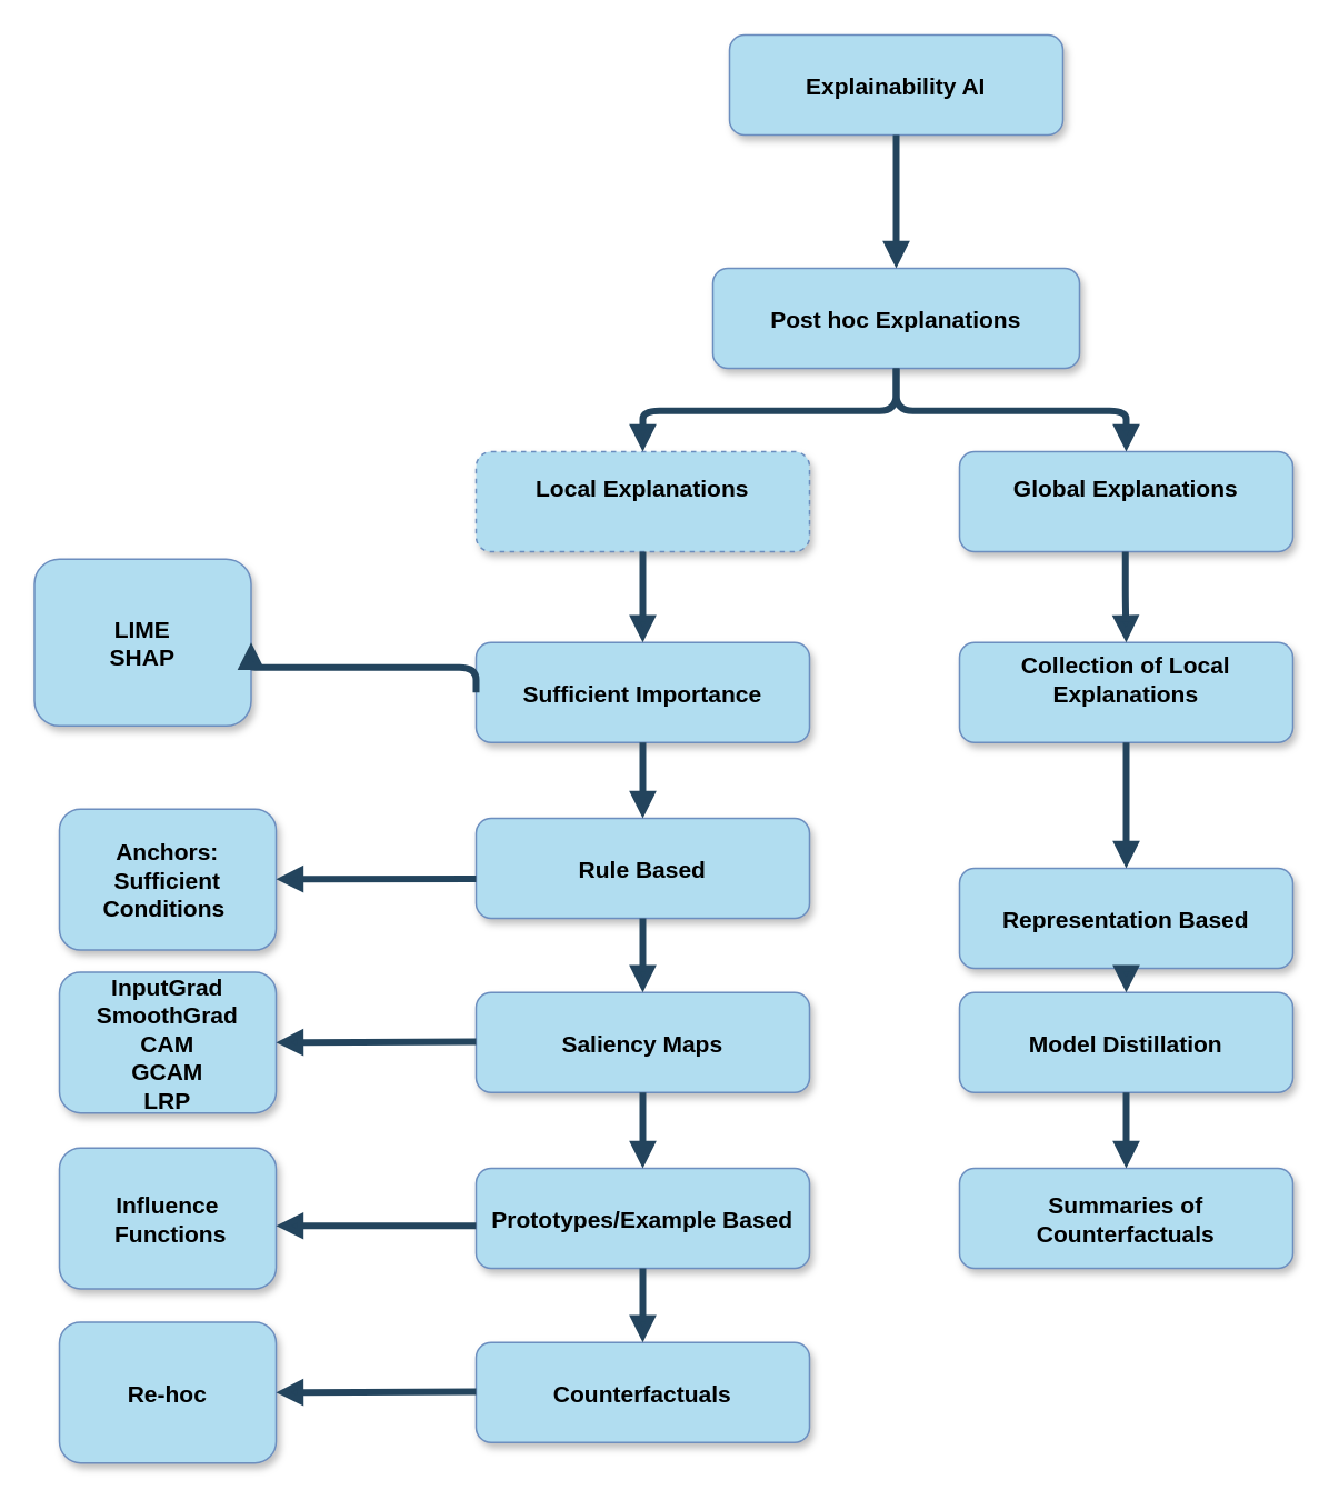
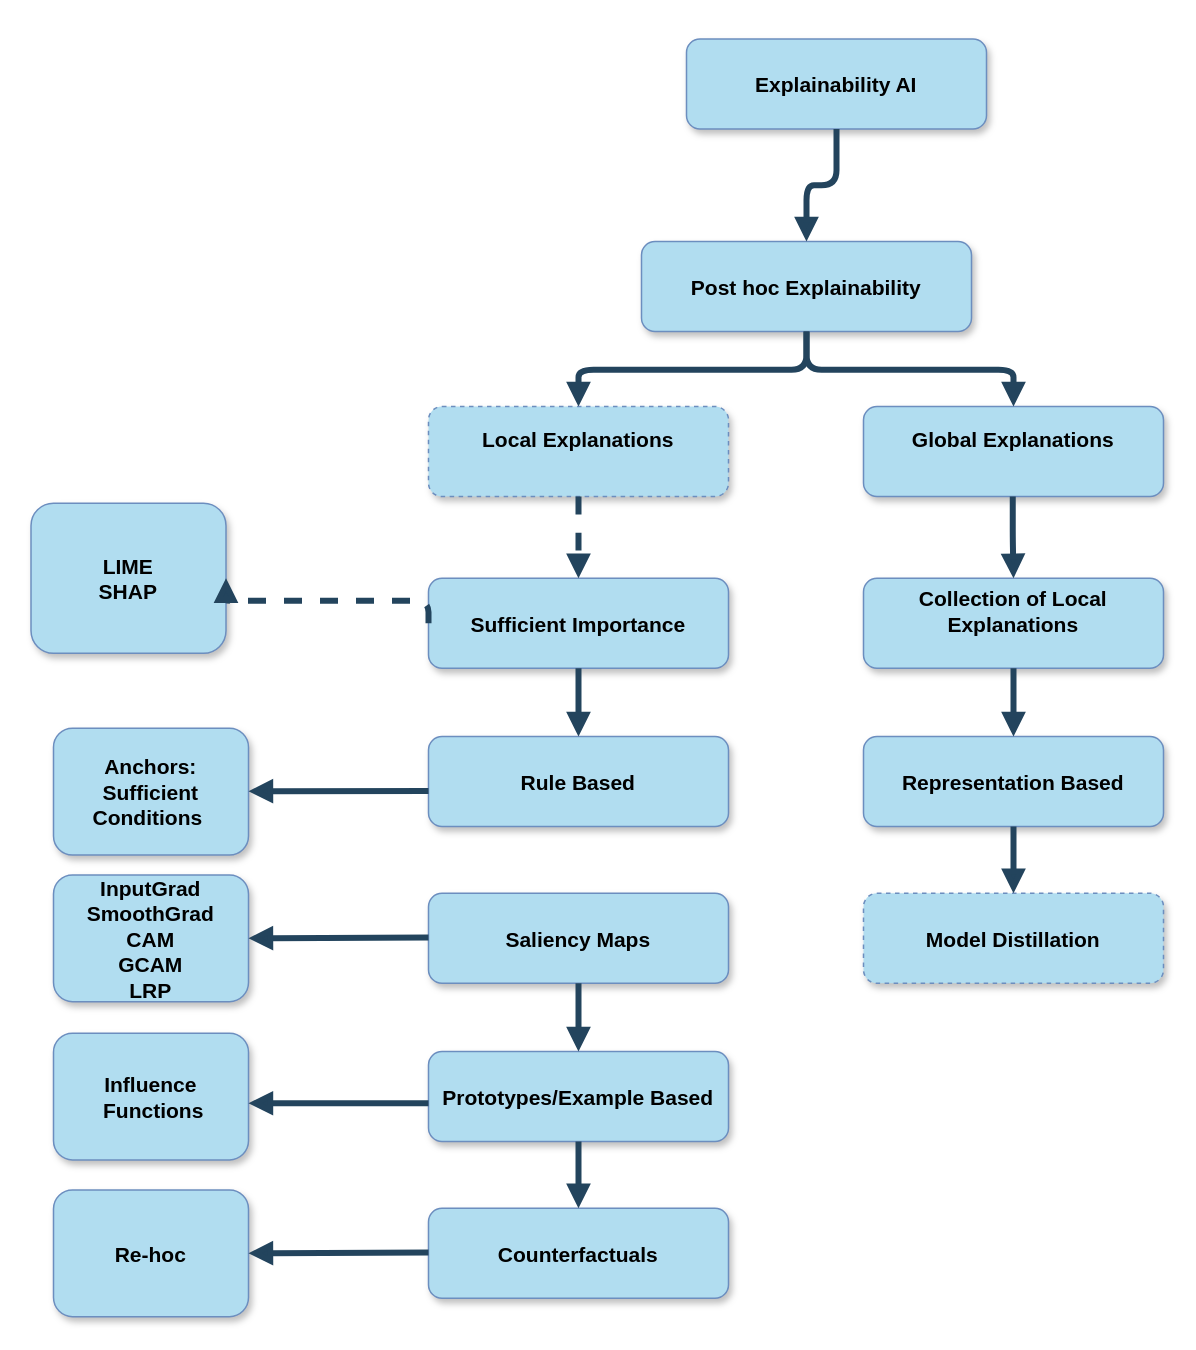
- <mxCell id="2" value="Explainability AI" style="rounded=1;shadow=1;fontStyle=1;fontSize=14;fillColor=#B1DDF0;strokeColor=#6c8ebf;" parent="1" vertex="1"><mxGeometry x="437" y="20.5" width="200" height="60" as="geometry" /></mxCell>
+ <mxCell id="2" value="Explainability AI" style="rounded=1;shadow=1;fontStyle=1;fontSize=14;fillColor=#B1DDF0;strokeColor=#6c8ebf;" parent="1" vertex="1"><mxGeometry x="457" y="25.5" width="200" height="60" as="geometry" /></mxCell>
- <mxCell id="3" value="Post hoc Explanations" style="rounded=1;shadow=1;fontStyle=1;fontSize=14;fillColor=#B1DDF0;strokeColor=#6c8ebf;" parent="1" vertex="1"><mxGeometry x="427" y="160.5" width="220" height="60" as="geometry" /></mxCell>
+ <mxCell id="3" value="Post hoc Explainability" style="rounded=1;shadow=1;fontStyle=1;fontSize=14;fillColor=#B1DDF0;strokeColor=#6c8ebf;" parent="1" vertex="1"><mxGeometry x="427" y="160.5" width="220" height="60" as="geometry" /></mxCell>
- <mxCell id="25" value="" style="edgeStyle=elbowEdgeStyle;elbow=vertical;strokeWidth=4;endArrow=block;endFill=1;fontStyle=1;strokeColor=#23445D;entryX=0.5;entryY=0;entryDx=0;entryDy=0;exitX=0.5;exitY=1;exitDx=0;exitDy=0;" parent="1" source="4" target="6" edge="1"><mxGeometry x="-210.5" y="410" width="100" height="100" as="geometry"><mxPoint x="304.5" y="325" as="sourcePoint" /><mxPoint x="305" y="375" as="targetPoint" /></mxGeometry></mxCell>
+ <mxCell id="25" value="" style="edgeStyle=elbowEdgeStyle;elbow=vertical;strokeWidth=4;endArrow=block;endFill=1;fontStyle=1;strokeColor=#23445D;entryX=0.5;entryY=0;entryDx=0;entryDy=0;exitX=0.5;exitY=1;exitDx=0;exitDy=0;dashed=1;" parent="1" source="4" target="6" edge="1"><mxGeometry x="-210.5" y="410" width="100" height="100" as="geometry"><mxPoint x="304.5" y="325" as="sourcePoint" /><mxPoint x="305" y="375" as="targetPoint" /></mxGeometry></mxCell>
- <mxCell id="28" value="" style="edgeStyle=elbowEdgeStyle;elbow=vertical;strokeWidth=4;endArrow=block;endFill=1;fontStyle=1;strokeColor=#23445D;entryX=1;entryY=0.5;entryDx=0;entryDy=0;exitX=0;exitY=0.5;exitDx=0;exitDy=0;" parent="1" source="6" target="27" edge="1"><mxGeometry x="-200.5" y="420" width="100" height="100" as="geometry"><mxPoint x="395" y="340.5" as="sourcePoint" /><mxPoint x="395" y="395" as="targetPoint" /></mxGeometry></mxCell>
+ <mxCell id="28" value="" style="edgeStyle=elbowEdgeStyle;elbow=vertical;strokeWidth=4;endArrow=block;endFill=1;fontStyle=1;strokeColor=#23445D;entryX=1;entryY=0.5;entryDx=0;entryDy=0;exitX=0;exitY=0.5;exitDx=0;exitDy=0;dashed=1;" parent="1" source="6" target="27" edge="1"><mxGeometry x="-200.5" y="420" width="100" height="100" as="geometry"><mxPoint x="395" y="340.5" as="sourcePoint" /><mxPoint x="395" y="395" as="targetPoint" /></mxGeometry></mxCell>
- <mxCell id="12" value="Representation Based" style="rounded=1;shadow=1;fontStyle=1;fontSize=14;fillColor=#B1DDF0;strokeColor=#6c8ebf;" parent="1" vertex="1"><mxGeometry x="575" y="520.5" width="200" height="60" as="geometry" /></mxCell>
+ <mxCell id="12" value="Representation Based" style="rounded=1;shadow=1;fontStyle=1;fontSize=14;fillColor=#B1DDF0;strokeColor=#6c8ebf;" parent="1" vertex="1"><mxGeometry x="575" y="490.5" width="200" height="60" as="geometry" /></mxCell>
- <mxCell id="19" value="" style="edgeStyle=elbowEdgeStyle;elbow=vertical;strokeWidth=4;endArrow=block;endFill=1;fontStyle=1;strokeColor=#23445D;" parent="1" source="7" target="8" edge="1"><mxGeometry x="62" y="175.5" width="100" height="100" as="geometry"><mxPoint x="-173" y="90.5" as="sourcePoint" /><mxPoint x="-73" y="-9.5" as="targetPoint" /></mxGeometry></mxCell>
- <mxCell id="13" value="Model Distillation" style="rounded=1;shadow=1;fontStyle=1;fontSize=14;fillColor=#B1DDF0;strokeColor=#6c8ebf;" parent="1" vertex="1"><mxGeometry x="575" y="595" width="200" height="60" as="geometry" /></mxCell>
+ <mxCell id="13" value="Model Distillation" style="rounded=1;shadow=1;fontStyle=1;fontSize=14;fillColor=#B1DDF0;strokeColor=#6c8ebf;dashed=1;" parent="1" vertex="1"><mxGeometry x="575" y="595" width="200" height="60" as="geometry" /></mxCell>
- <mxCell id="24" value="" style="edgeStyle=elbowEdgeStyle;elbow=vertical;strokeWidth=4;endArrow=block;endFill=1;fontStyle=1;strokeColor=#23445D;" parent="1" source="13" target="14" edge="1"><mxGeometry x="72" y="185.5" width="100" height="100" as="geometry"><mxPoint x="-163" y="100.5" as="sourcePoint" /><mxPoint x="-63" y="0.5" as="targetPoint" /></mxGeometry></mxCell>
- <mxCell id="14" value="Summaries of &#10;Counterfactuals " style="rounded=1;shadow=1;fontStyle=1;fontSize=14;fillColor=#B1DDF0;strokeColor=#6c8ebf;" parent="1" vertex="1"><mxGeometry x="575" y="700.5" width="200" height="60" as="geometry" /></mxCell>
